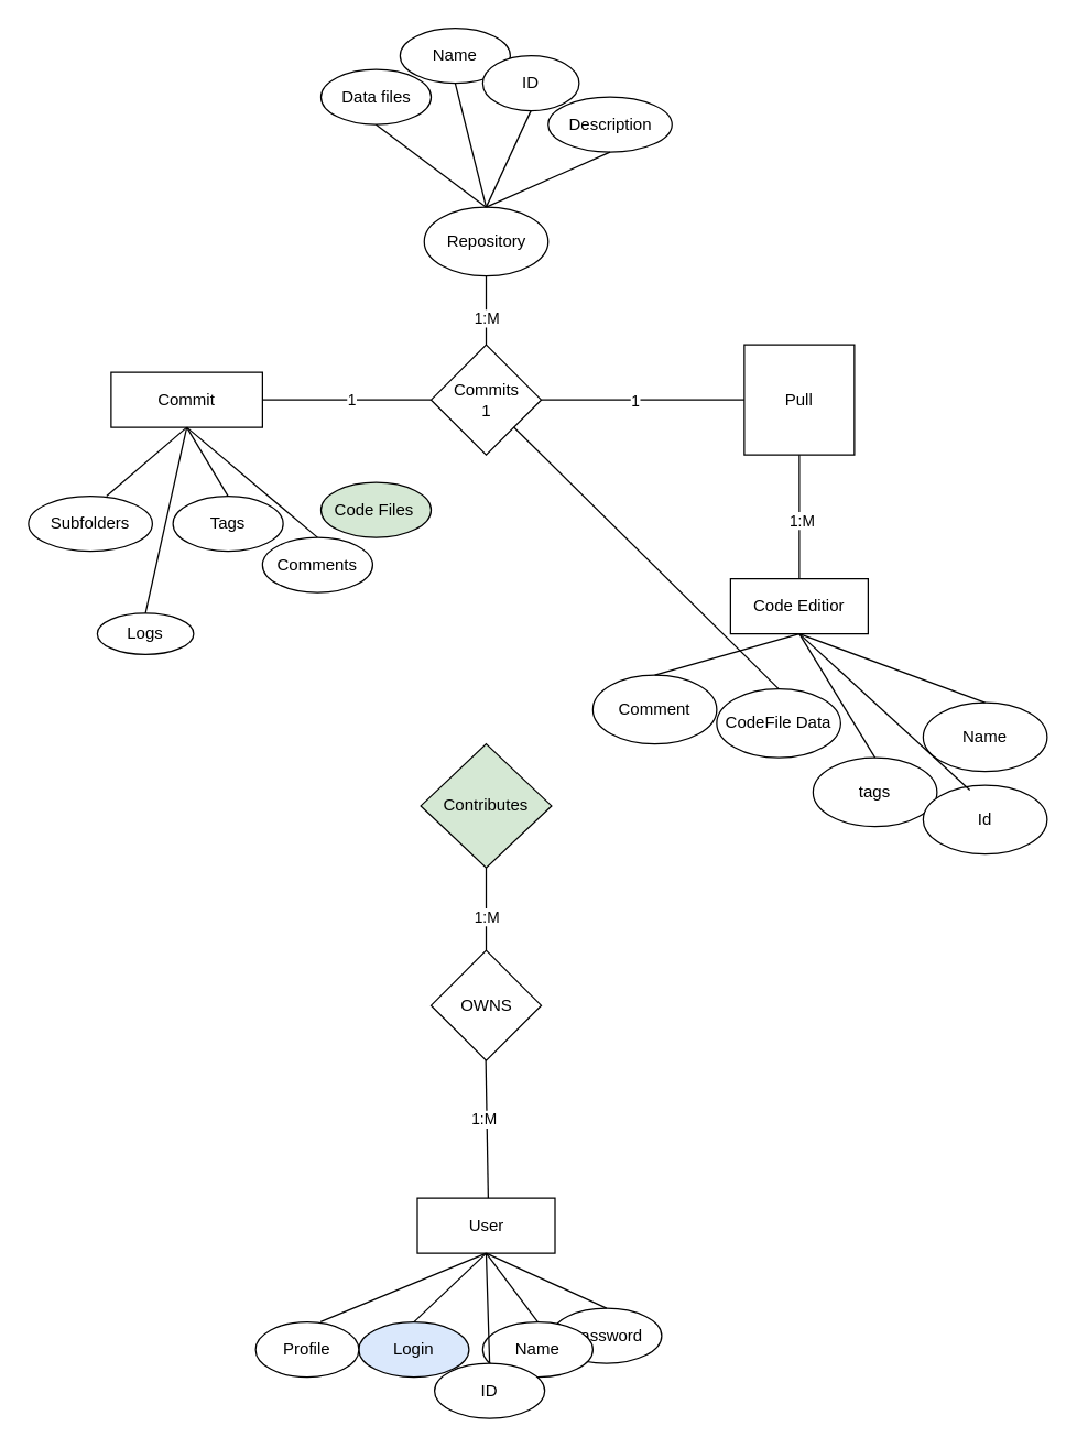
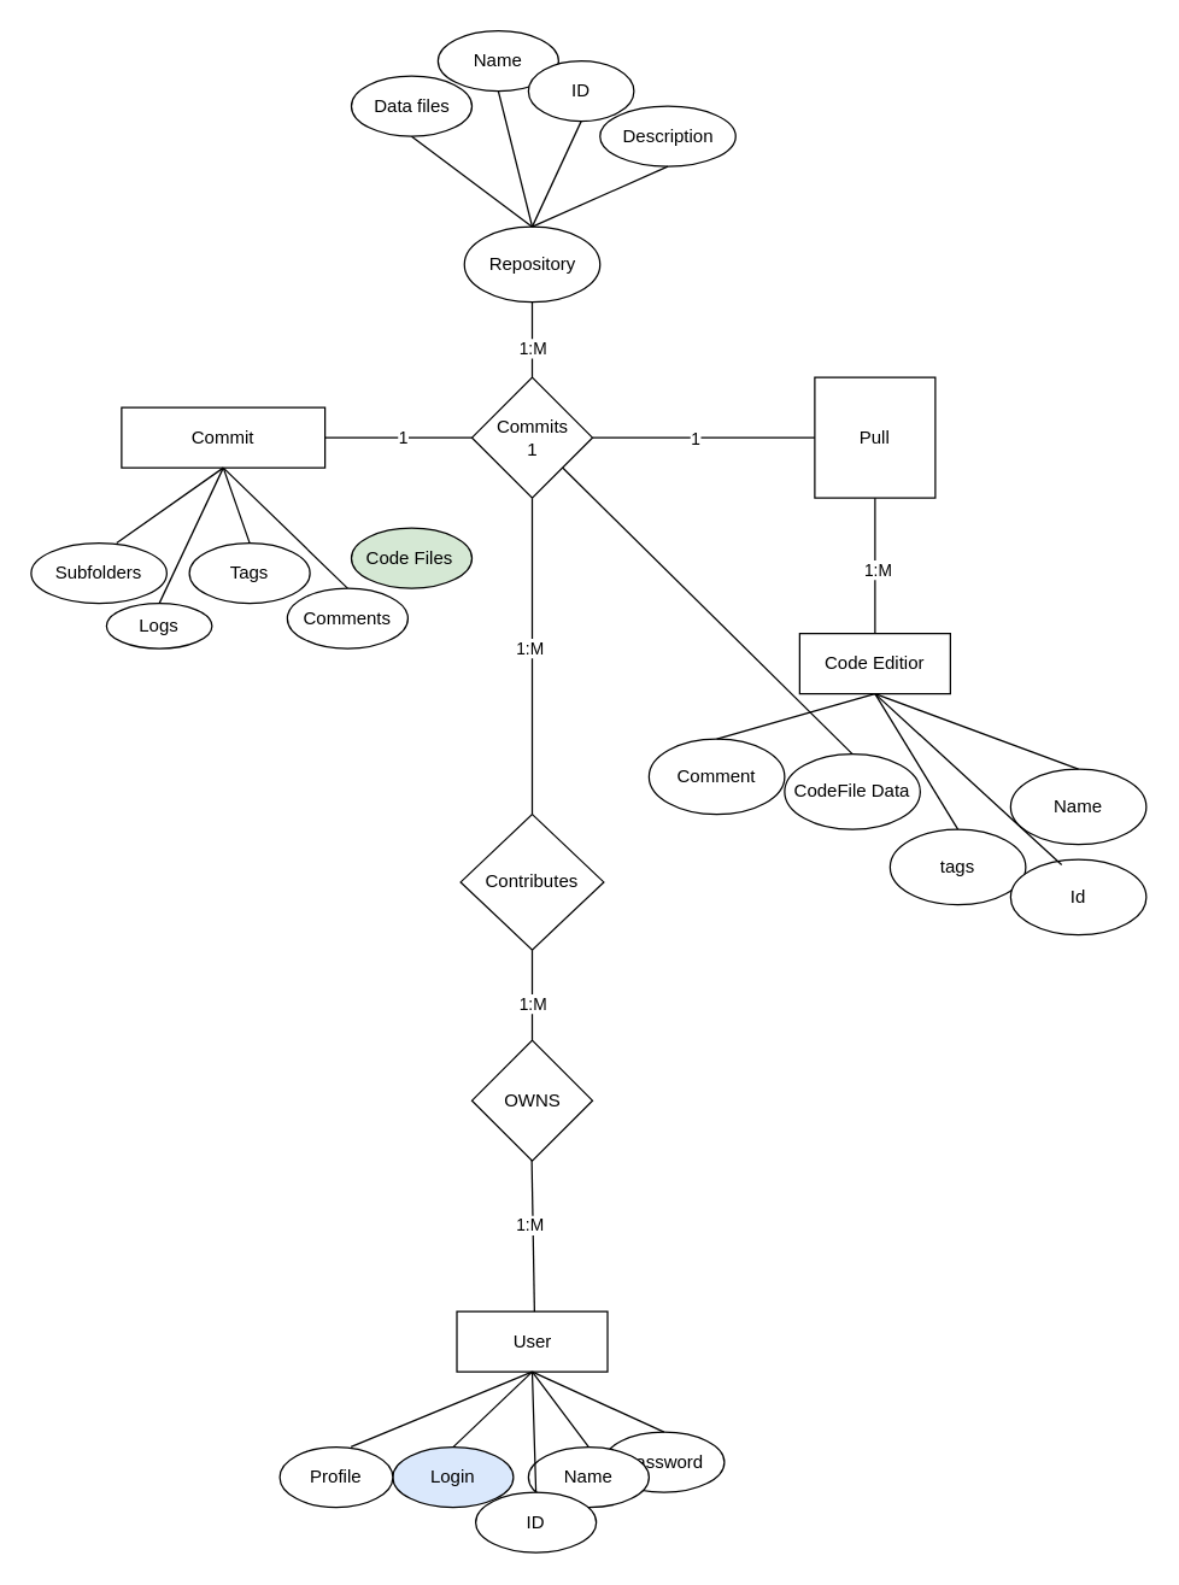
- <mxCell id="14" value="Commit" style="rounded=0;whiteSpace=wrap;html=1;" vertex="1" parent="1"><mxGeometry x="80" y="270" width="110" height="40" as="geometry" /></mxCell>
+ <mxCell id="14" value="Commit" style="rounded=0;whiteSpace=wrap;html=1;" vertex="1" parent="1"><mxGeometry x="80" y="270" width="135" height="40" as="geometry" /></mxCell>
+ <mxCell id="37" value="" style="endArrow=none;html=1;rounded=0;exitX=0.5;exitY=1;exitDx=0;exitDy=0;entryX=0.5;entryY=0;entryDx=0;entryDy=0;" edge="1" parent="1" source="11" target="42"><mxGeometry width="50" height="50" relative="1" as="geometry"><mxPoint x="340" y="440" as="sourcePoint" /><mxPoint x="501" y="307" as="targetPoint" /></mxGeometry></mxCell>
+ <mxCell id="38" value="1:M" style="edgeLabel;html=1;align=center;verticalAlign=middle;resizable=0;points=[];" vertex="1" connectable="0" parent="37"><mxGeometry x="-0.06" y="-2" relative="1" as="geometry"><mxPoint as="offset" /></mxGeometry></mxCell>
- <mxCell id="17" value="Logs" style="ellipse;whiteSpace=wrap;html=1;" vertex="1" parent="1"><mxGeometry x="70" y="445" width="70" height="30" as="geometry" /></mxCell>
+ <mxCell id="17" value="Logs" style="ellipse;whiteSpace=wrap;html=1;" vertex="1" parent="1"><mxGeometry x="70" y="400" width="70" height="30" as="geometry" /></mxCell>
- <mxCell id="42" value="Contributes" style="rhombus;whiteSpace=wrap;html=1;fillColor=#d5e8d4;" vertex="1" parent="1"><mxGeometry x="305" y="540" width="95" height="90" as="geometry" /></mxCell>
+ <mxCell id="42" value="Contributes" style="rhombus;whiteSpace=wrap;html=1;" vertex="1" parent="1"><mxGeometry x="305" y="540" width="95" height="90" as="geometry" /></mxCell>
